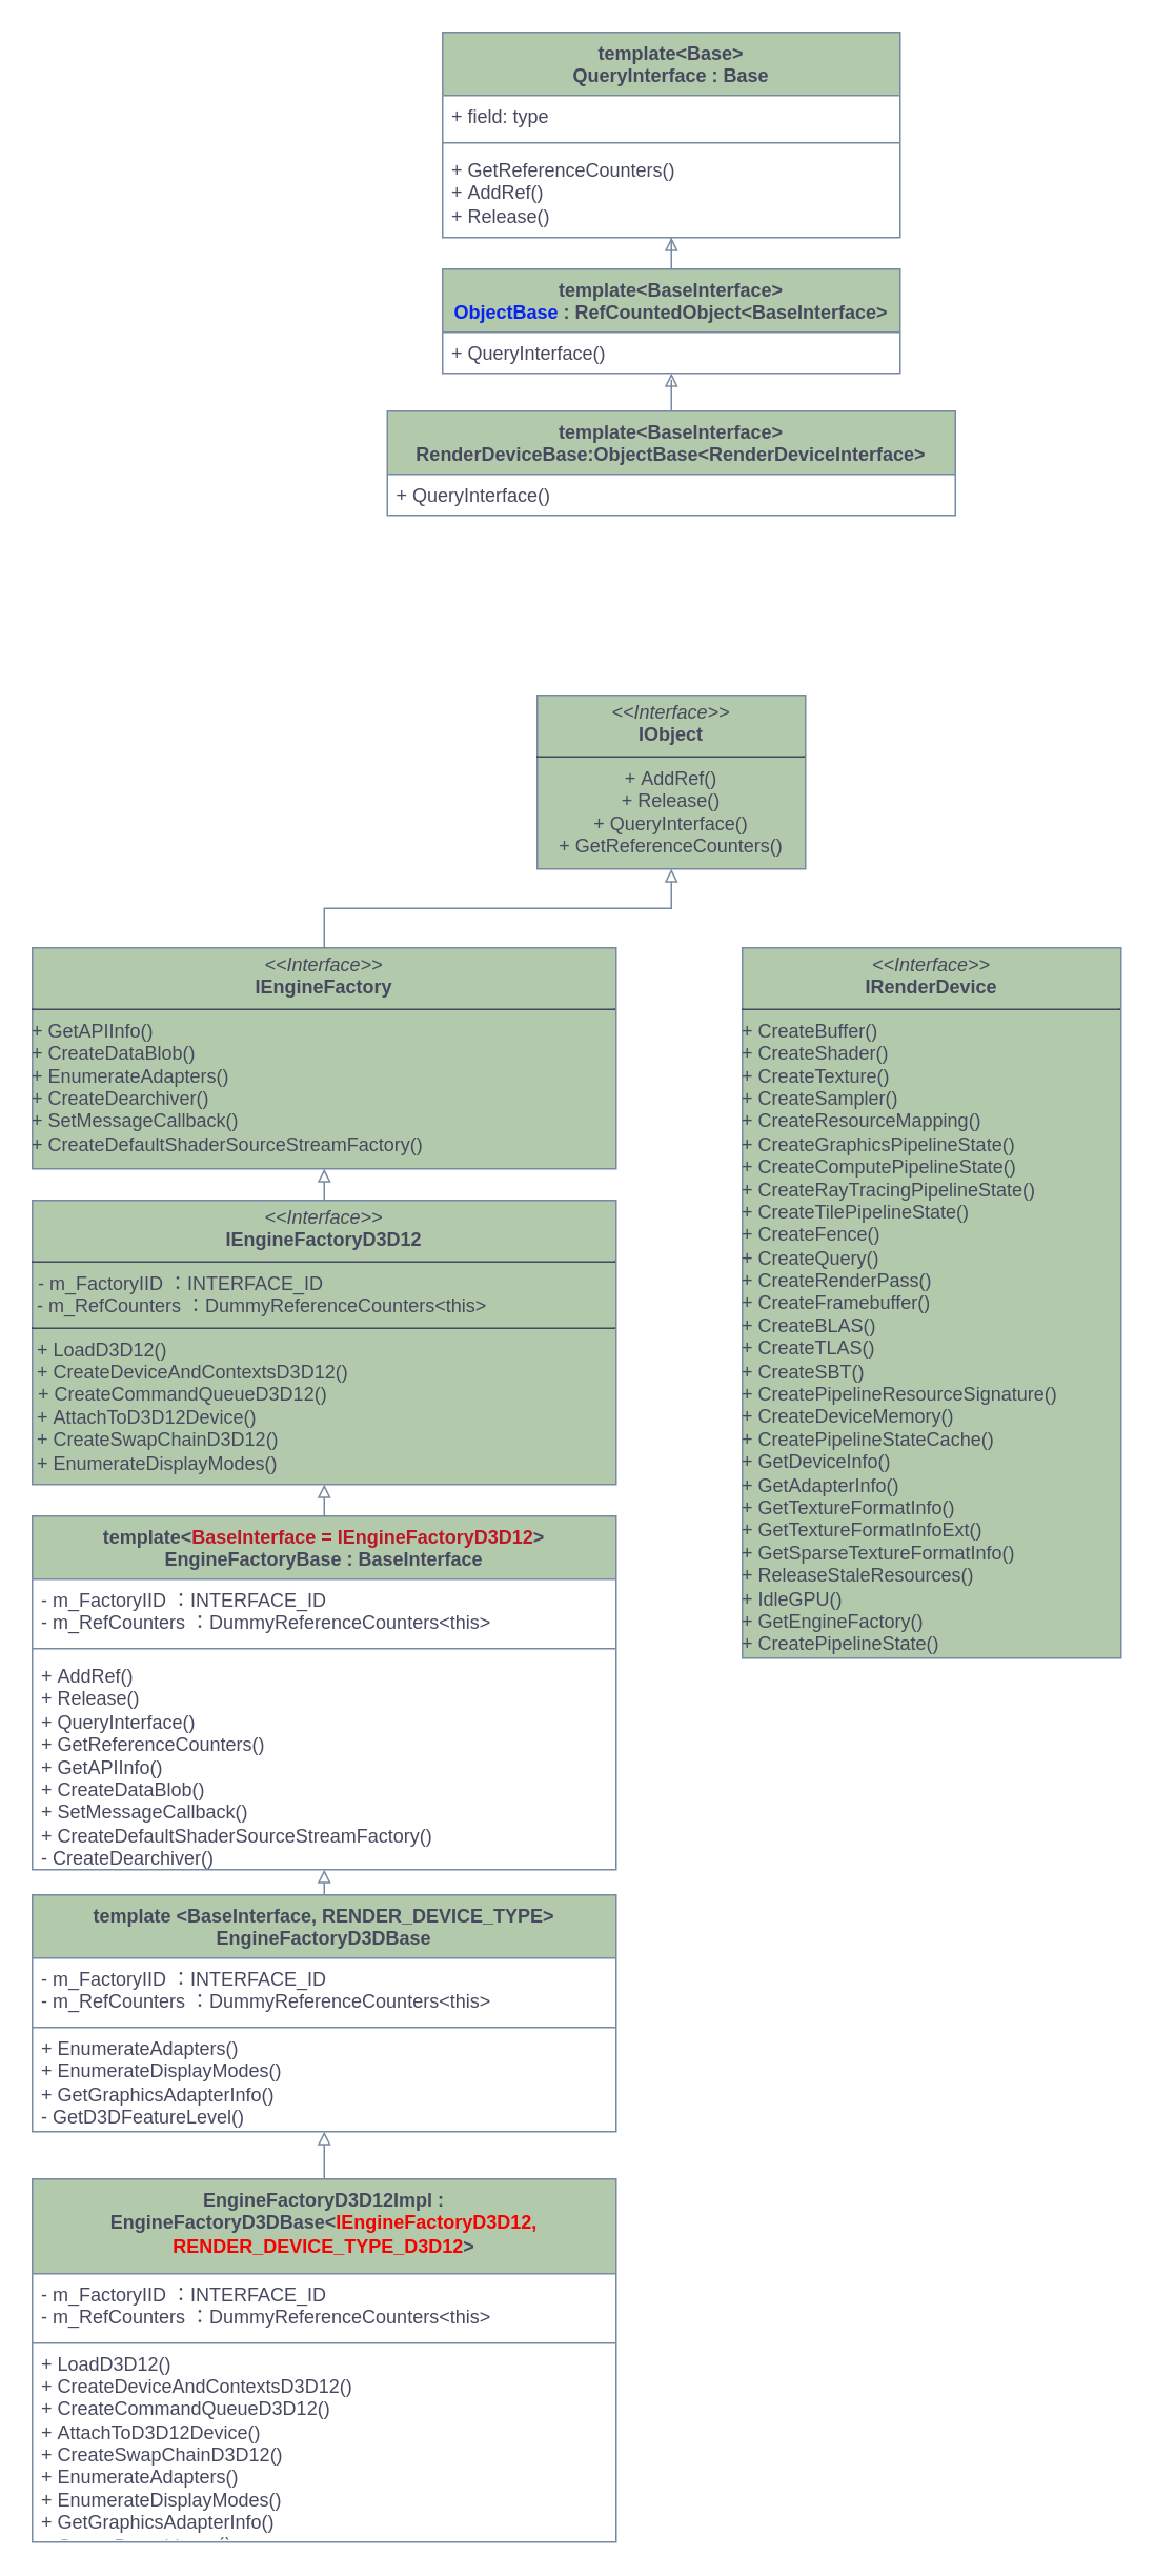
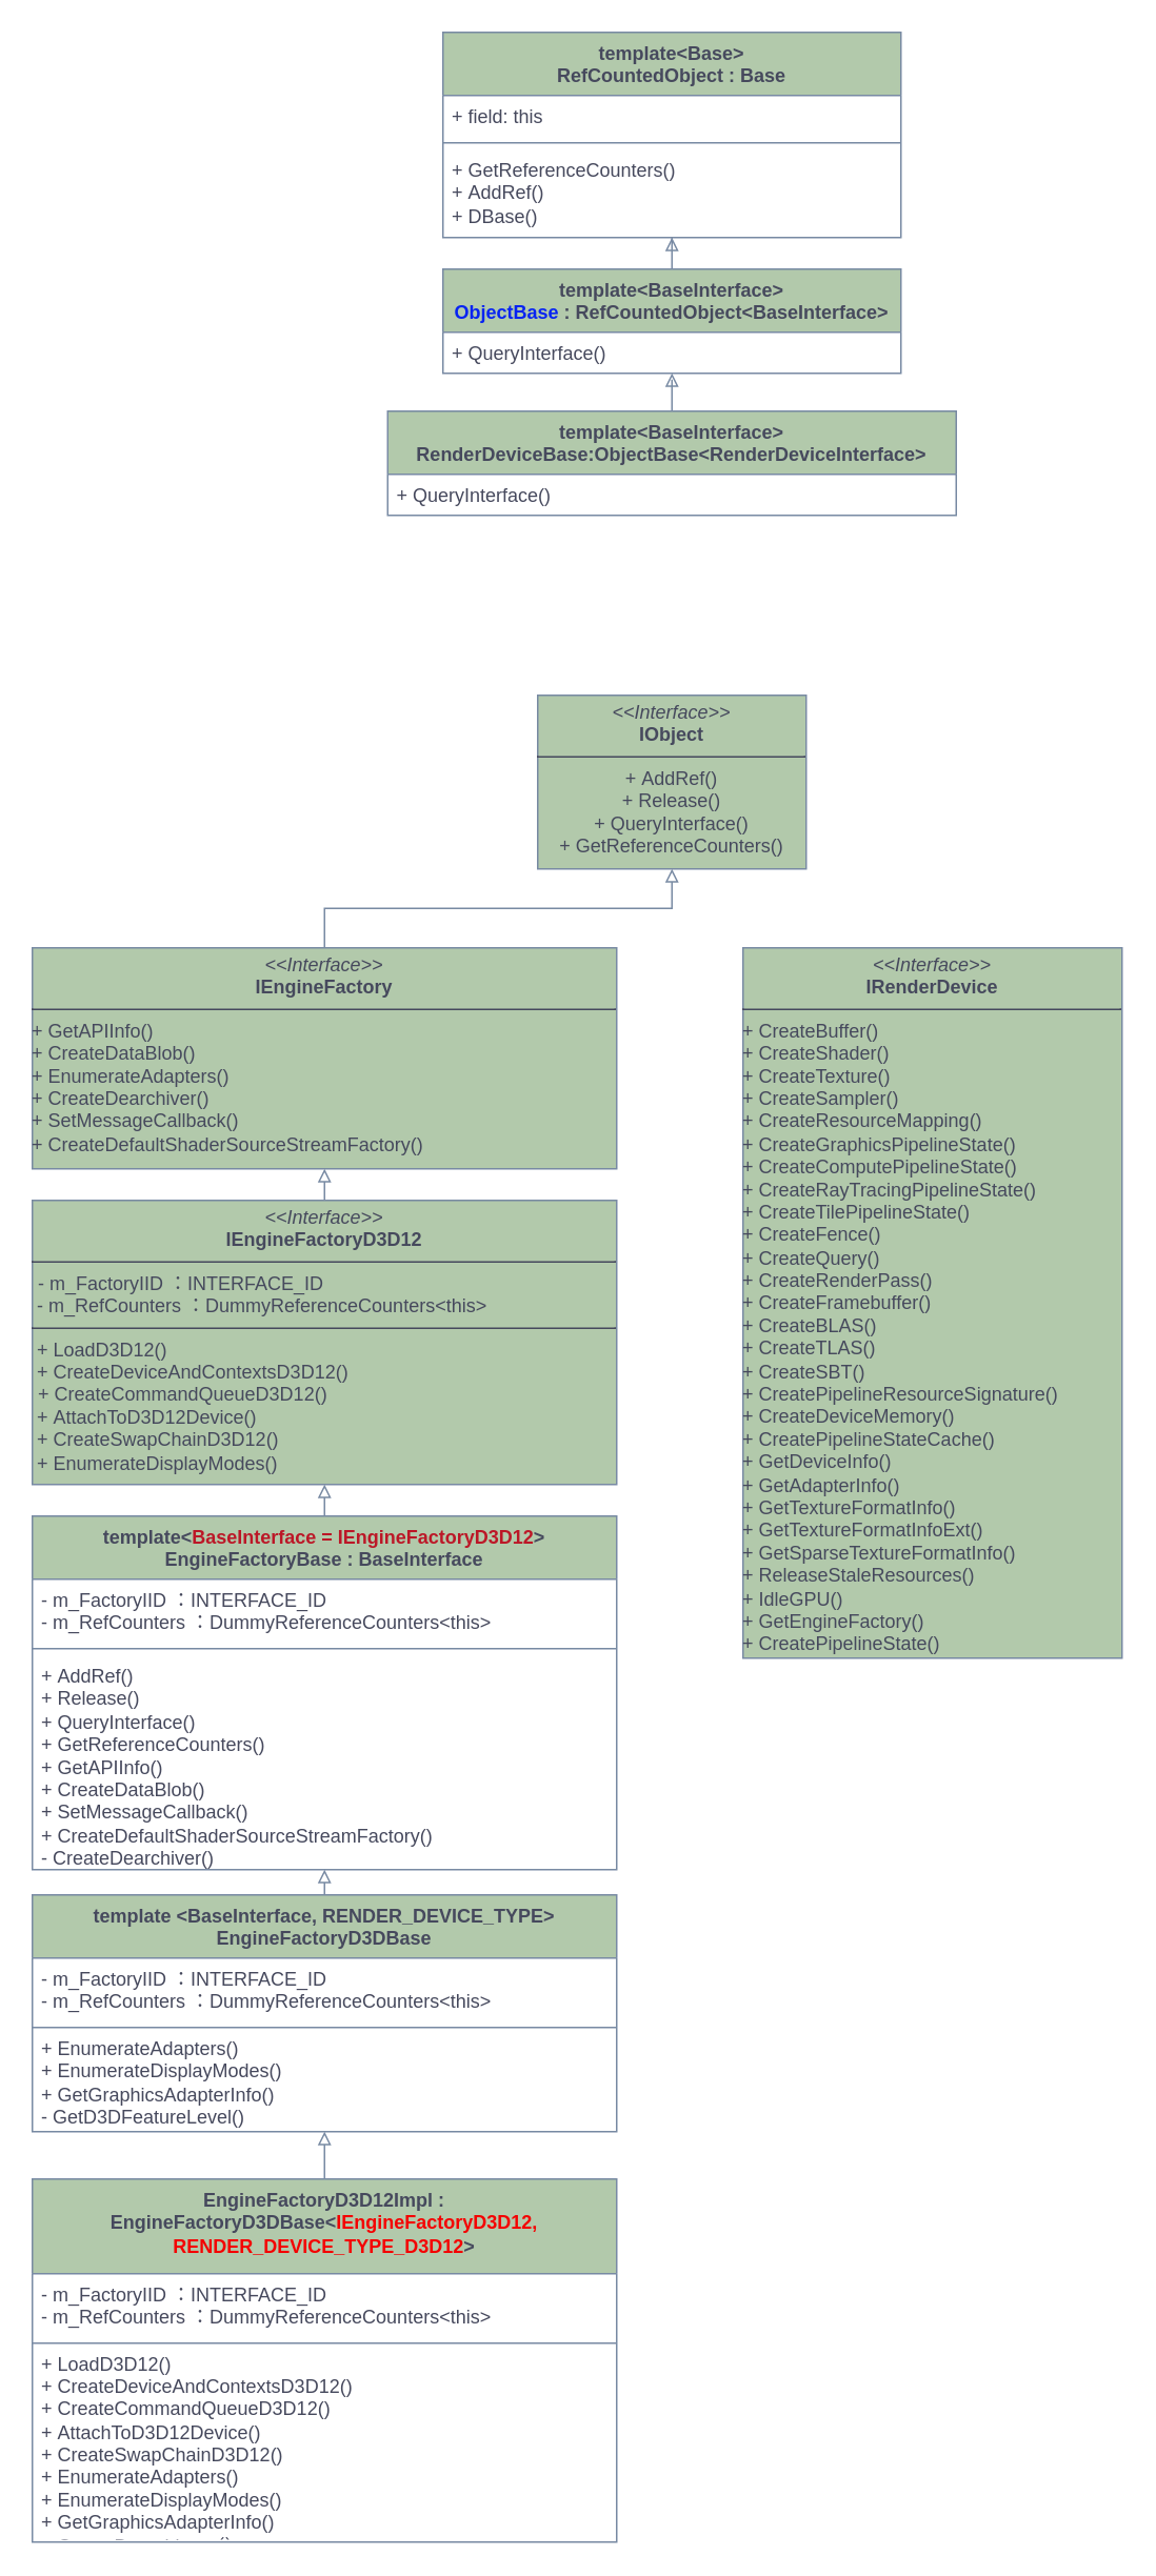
- <mxCell id="23" value="&lt;div&gt;template&amp;lt;Base&amp;gt;&lt;/div&gt;QueryInterface : Base" style="swimlane;fontStyle=1;align=center;verticalAlign=top;childLayout=stackLayout;horizontal=1;startSize=40;horizontalStack=0;resizeParent=1;resizeParentMax=0;resizeLast=0;collapsible=1;marginBottom=0;whiteSpace=wrap;html=1;strokeColor=#788AA3;fontColor=#46495D;fillColor=#B2C9AB;" vertex="1" parent="1"><mxGeometry x="280" y="20" width="290" height="130" as="geometry" /></mxCell>
+ <mxCell id="23" value="&lt;div&gt;template&amp;lt;Base&amp;gt;&lt;/div&gt;RefCountedObject : Base" style="swimlane;fontStyle=1;align=center;verticalAlign=top;childLayout=stackLayout;horizontal=1;startSize=40;horizontalStack=0;resizeParent=1;resizeParentMax=0;resizeLast=0;collapsible=1;marginBottom=0;whiteSpace=wrap;html=1;strokeColor=#788AA3;fontColor=#46495D;fillColor=#B2C9AB;" vertex="1" parent="1"><mxGeometry x="280" y="20" width="290" height="130" as="geometry" /></mxCell>
- <mxCell id="24" value="+ field: type" style="text;strokeColor=none;fillColor=none;align=left;verticalAlign=top;spacingLeft=4;spacingRight=4;overflow=hidden;rotatable=0;points=[[0,0.5],[1,0.5]];portConstraint=eastwest;whiteSpace=wrap;html=1;fontColor=#46495D;" vertex="1" parent="23"><mxGeometry y="40" width="290" height="26" as="geometry" /></mxCell>
+ <mxCell id="24" value="+ field: this" style="text;strokeColor=none;fillColor=none;align=left;verticalAlign=top;spacingLeft=4;spacingRight=4;overflow=hidden;rotatable=0;points=[[0,0.5],[1,0.5]];portConstraint=eastwest;whiteSpace=wrap;html=1;fontColor=#46495D;" vertex="1" parent="23"><mxGeometry y="40" width="290" height="26" as="geometry" /></mxCell>
- <mxCell id="26" value="+ GetReferenceCounters()&lt;div&gt;+&amp;nbsp;AddRef()&lt;/div&gt;&lt;div&gt;+ Release()&lt;/div&gt;" style="text;strokeColor=none;fillColor=none;align=left;verticalAlign=top;spacingLeft=4;spacingRight=4;overflow=hidden;rotatable=0;points=[[0,0.5],[1,0.5]];portConstraint=eastwest;whiteSpace=wrap;html=1;fontColor=#46495D;" vertex="1" parent="23"><mxGeometry y="74" width="290" height="56" as="geometry" /></mxCell>
+ <mxCell id="26" value="+ GetReferenceCounters()&lt;div&gt;+&amp;nbsp;AddRef()&lt;/div&gt;&lt;div&gt;+ DBase()&lt;/div&gt;" style="text;strokeColor=none;fillColor=none;align=left;verticalAlign=top;spacingLeft=4;spacingRight=4;overflow=hidden;rotatable=0;points=[[0,0.5],[1,0.5]];portConstraint=eastwest;whiteSpace=wrap;html=1;fontColor=#46495D;" vertex="1" parent="23"><mxGeometry y="74" width="290" height="56" as="geometry" /></mxCell>
